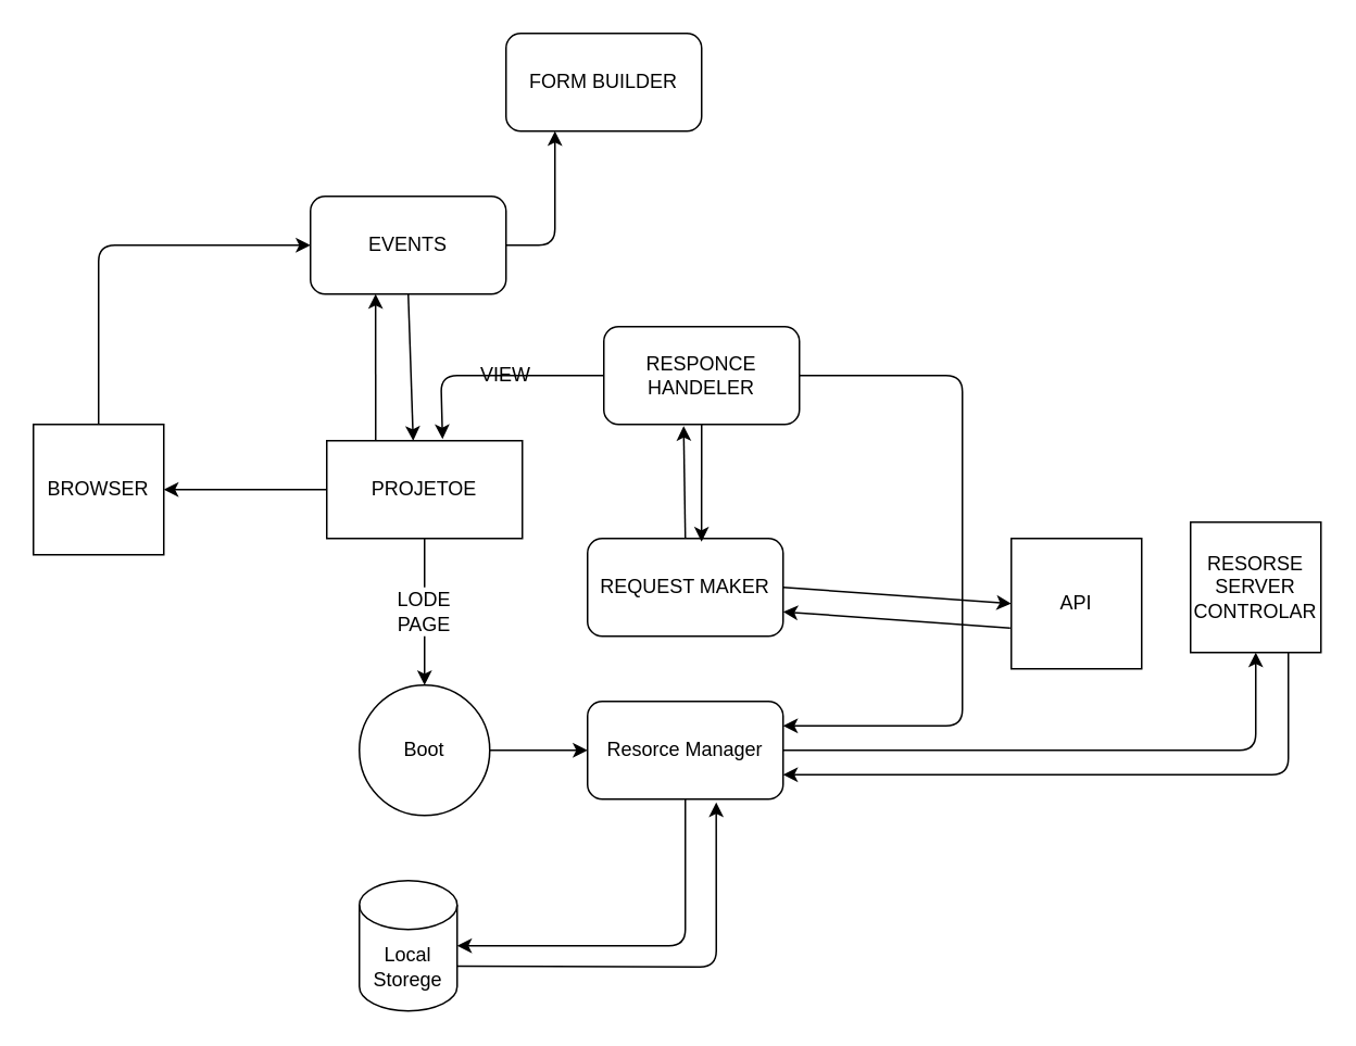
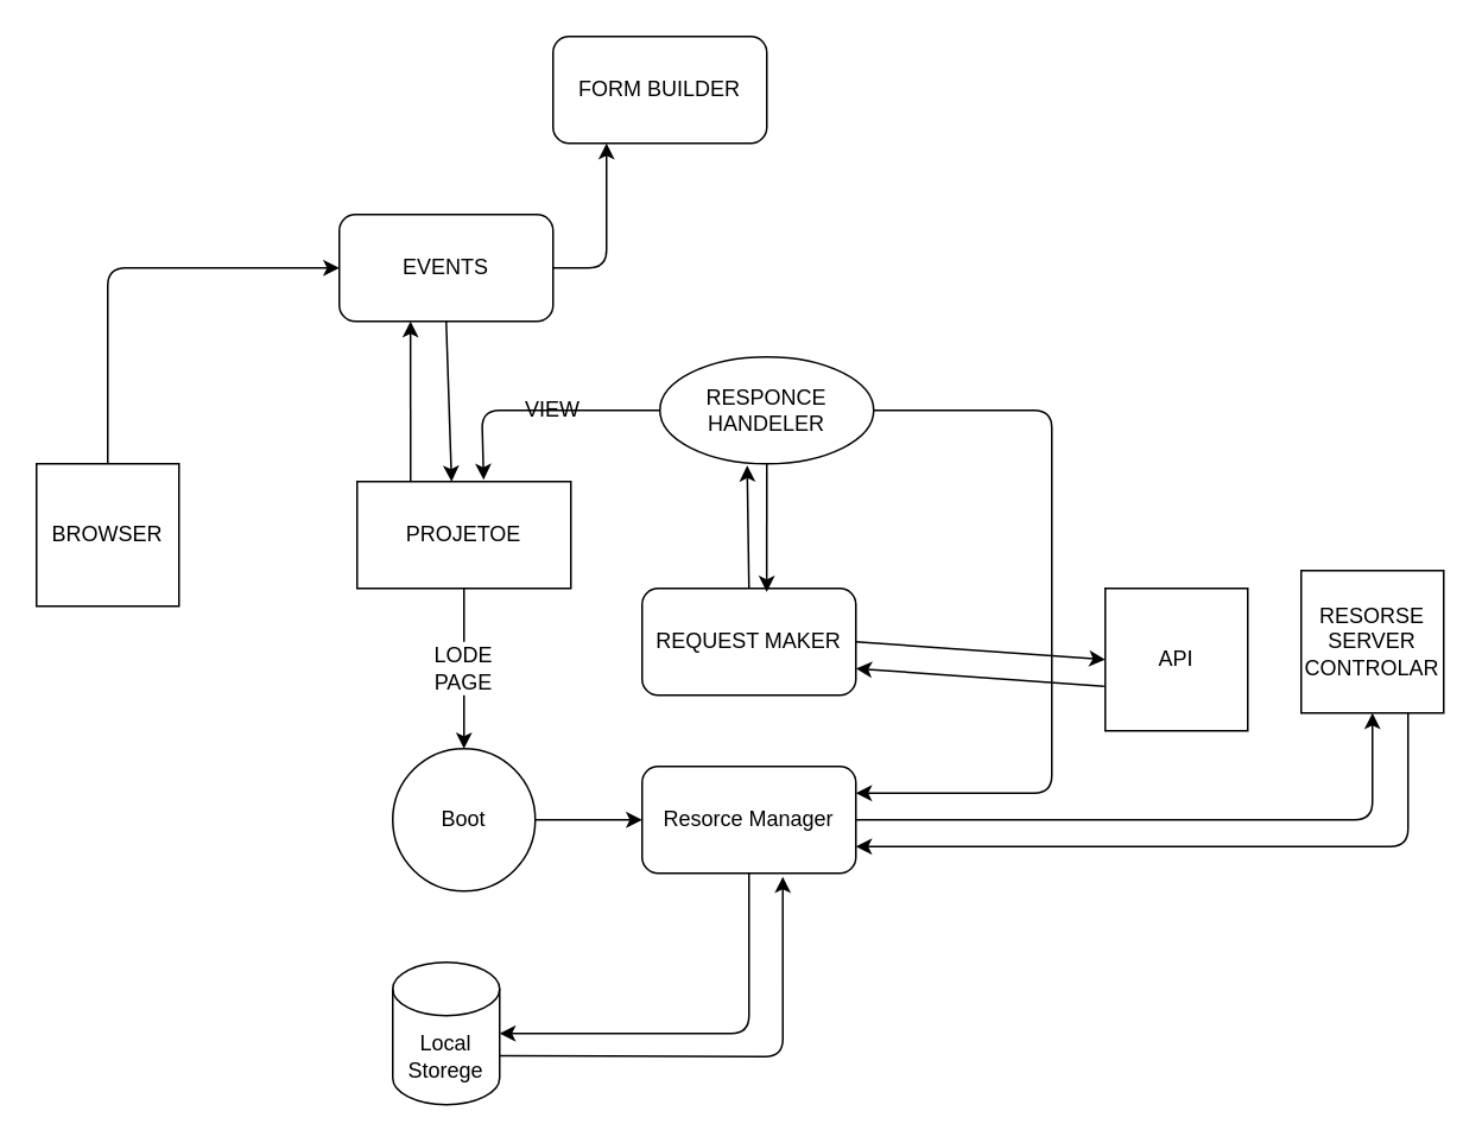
- <mxCell id="25" value="RESPONCE &lt;br&gt;HANDELER" style="rounded=1;whiteSpace=wrap;html=1;" vertex="1" parent="1"><mxGeometry x="370" y="200" width="120" height="60" as="geometry" /></mxCell>
+ <mxCell id="25" value="RESPONCE &lt;br&gt;HANDELER" style="ellipse;whiteSpace=wrap;html=1;" vertex="1" parent="1"><mxGeometry x="370" y="200" width="120" height="60" as="geometry" /></mxCell>
- <mxCell id="3" style="edgeStyle=none;html=1;exitX=0;exitY=0.5;exitDx=0;exitDy=0;" edge="1" parent="1" source="5" target="28"><mxGeometry relative="1" as="geometry" /></mxCell>
